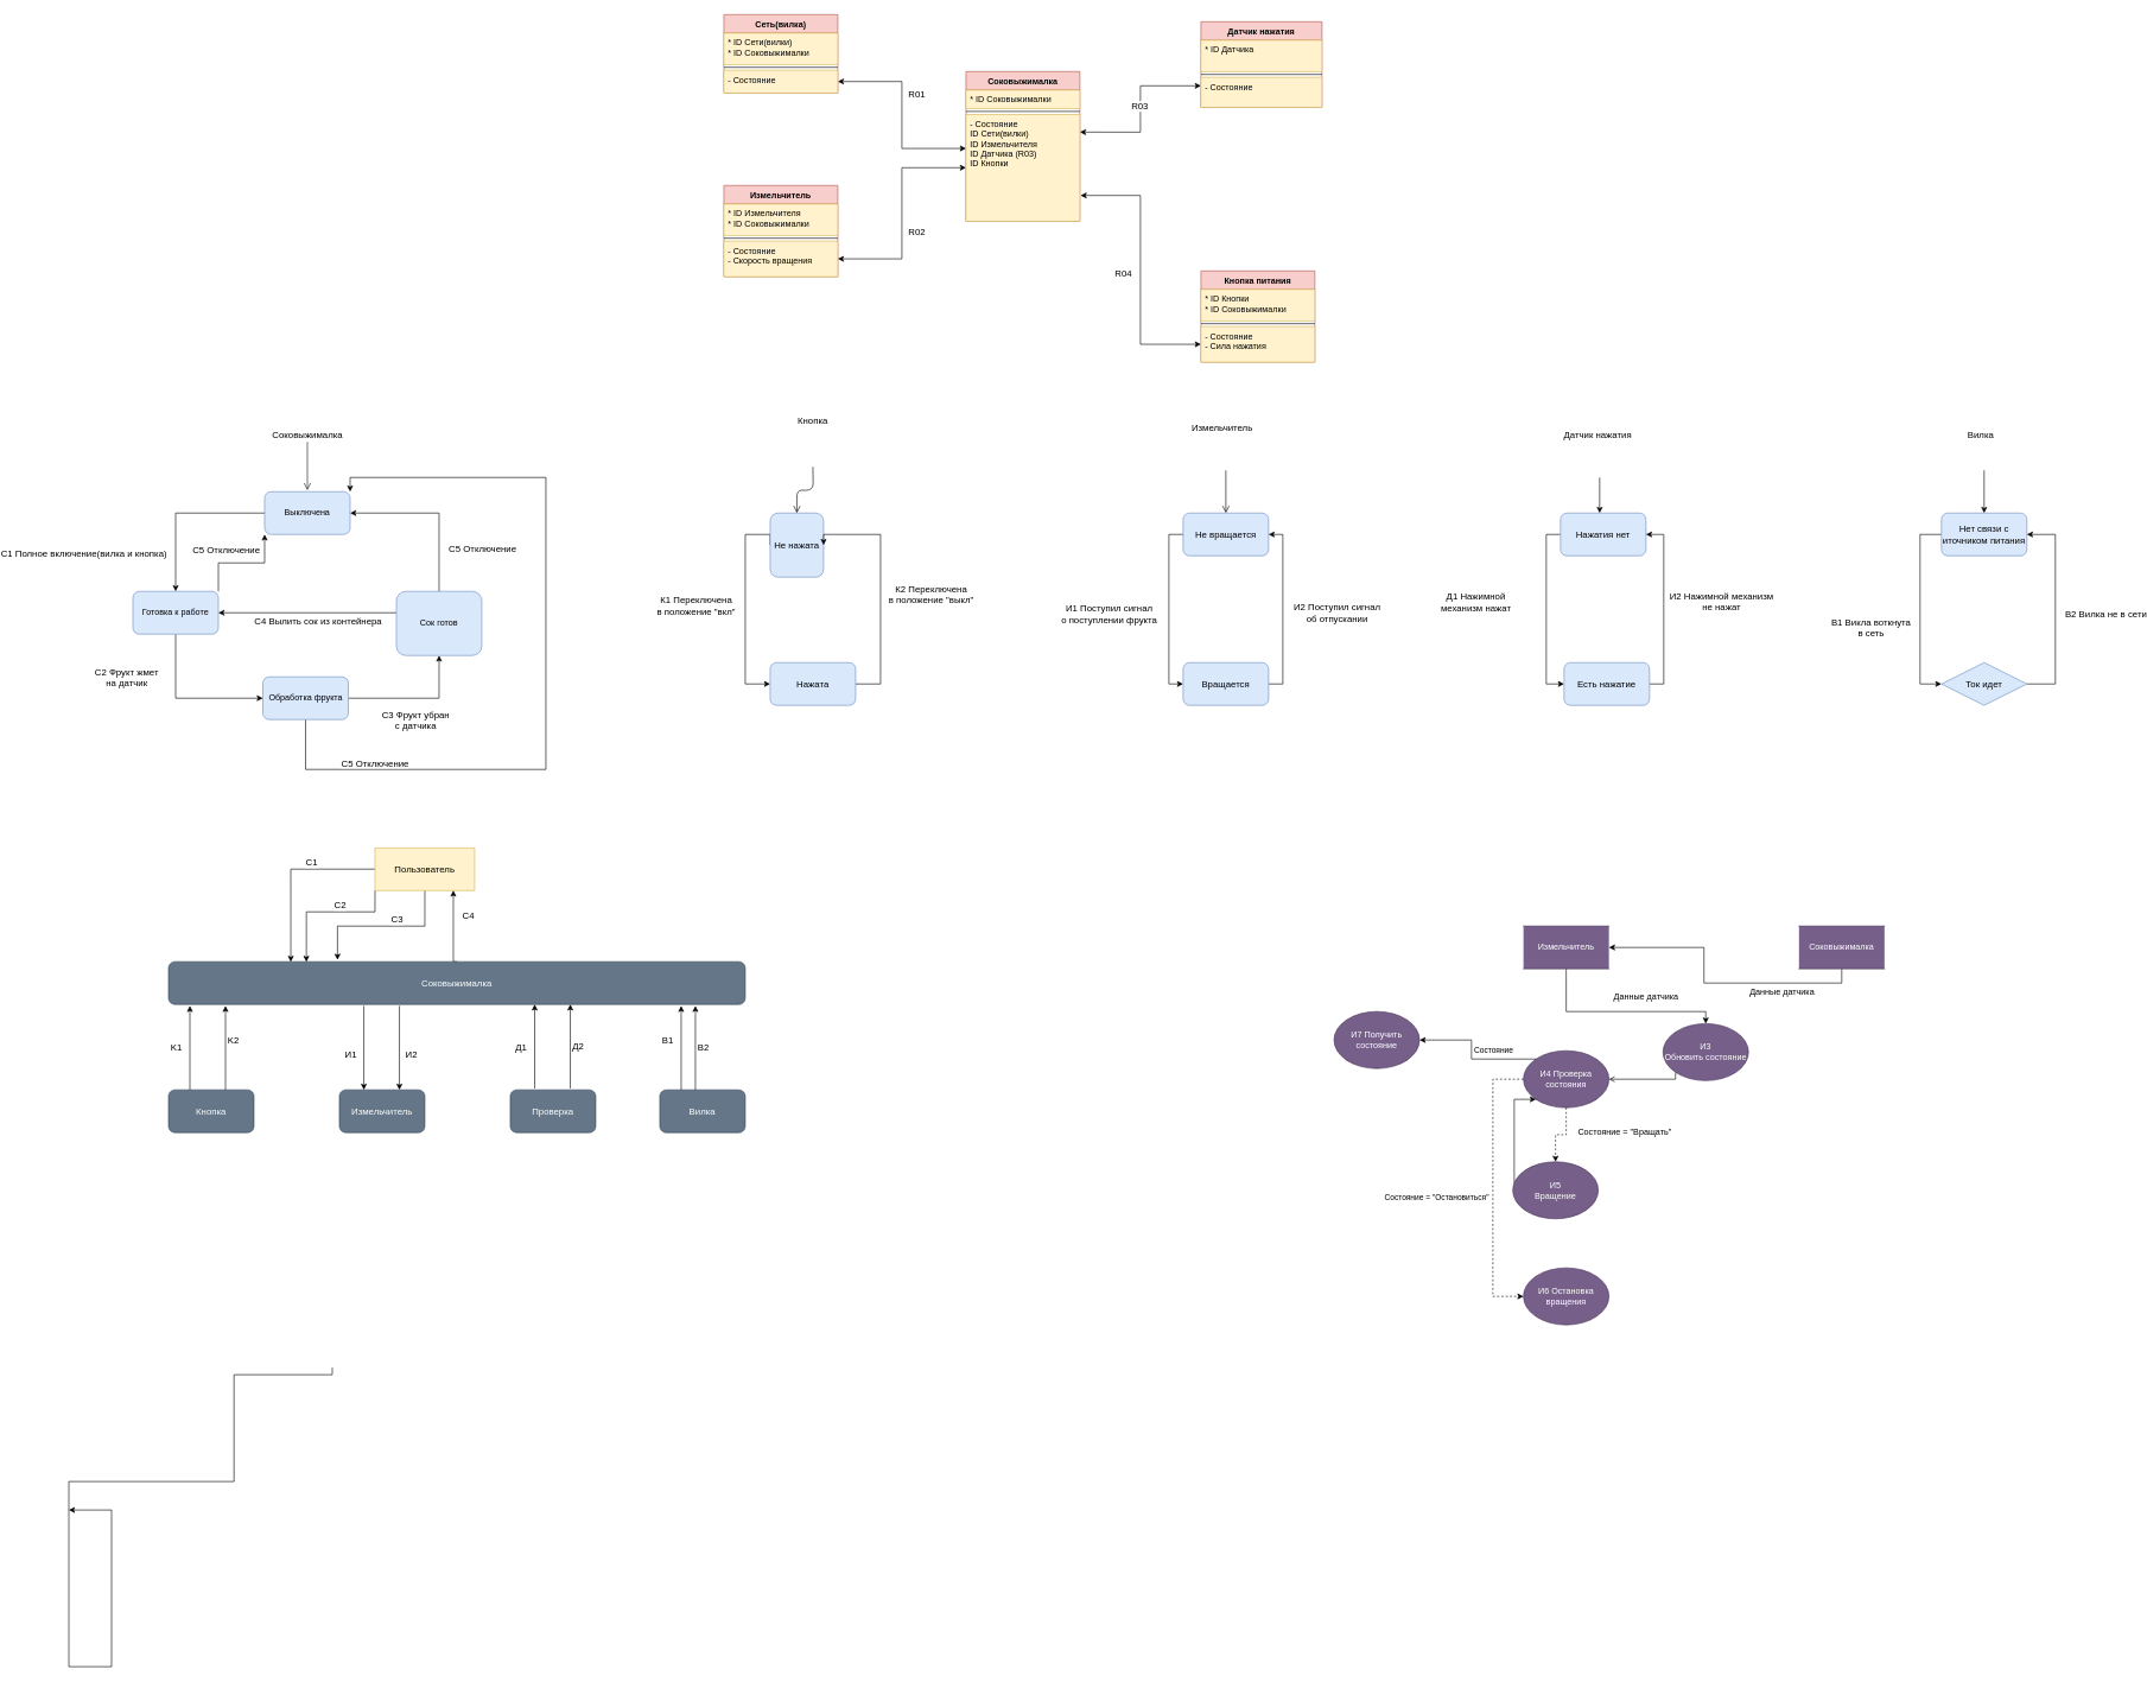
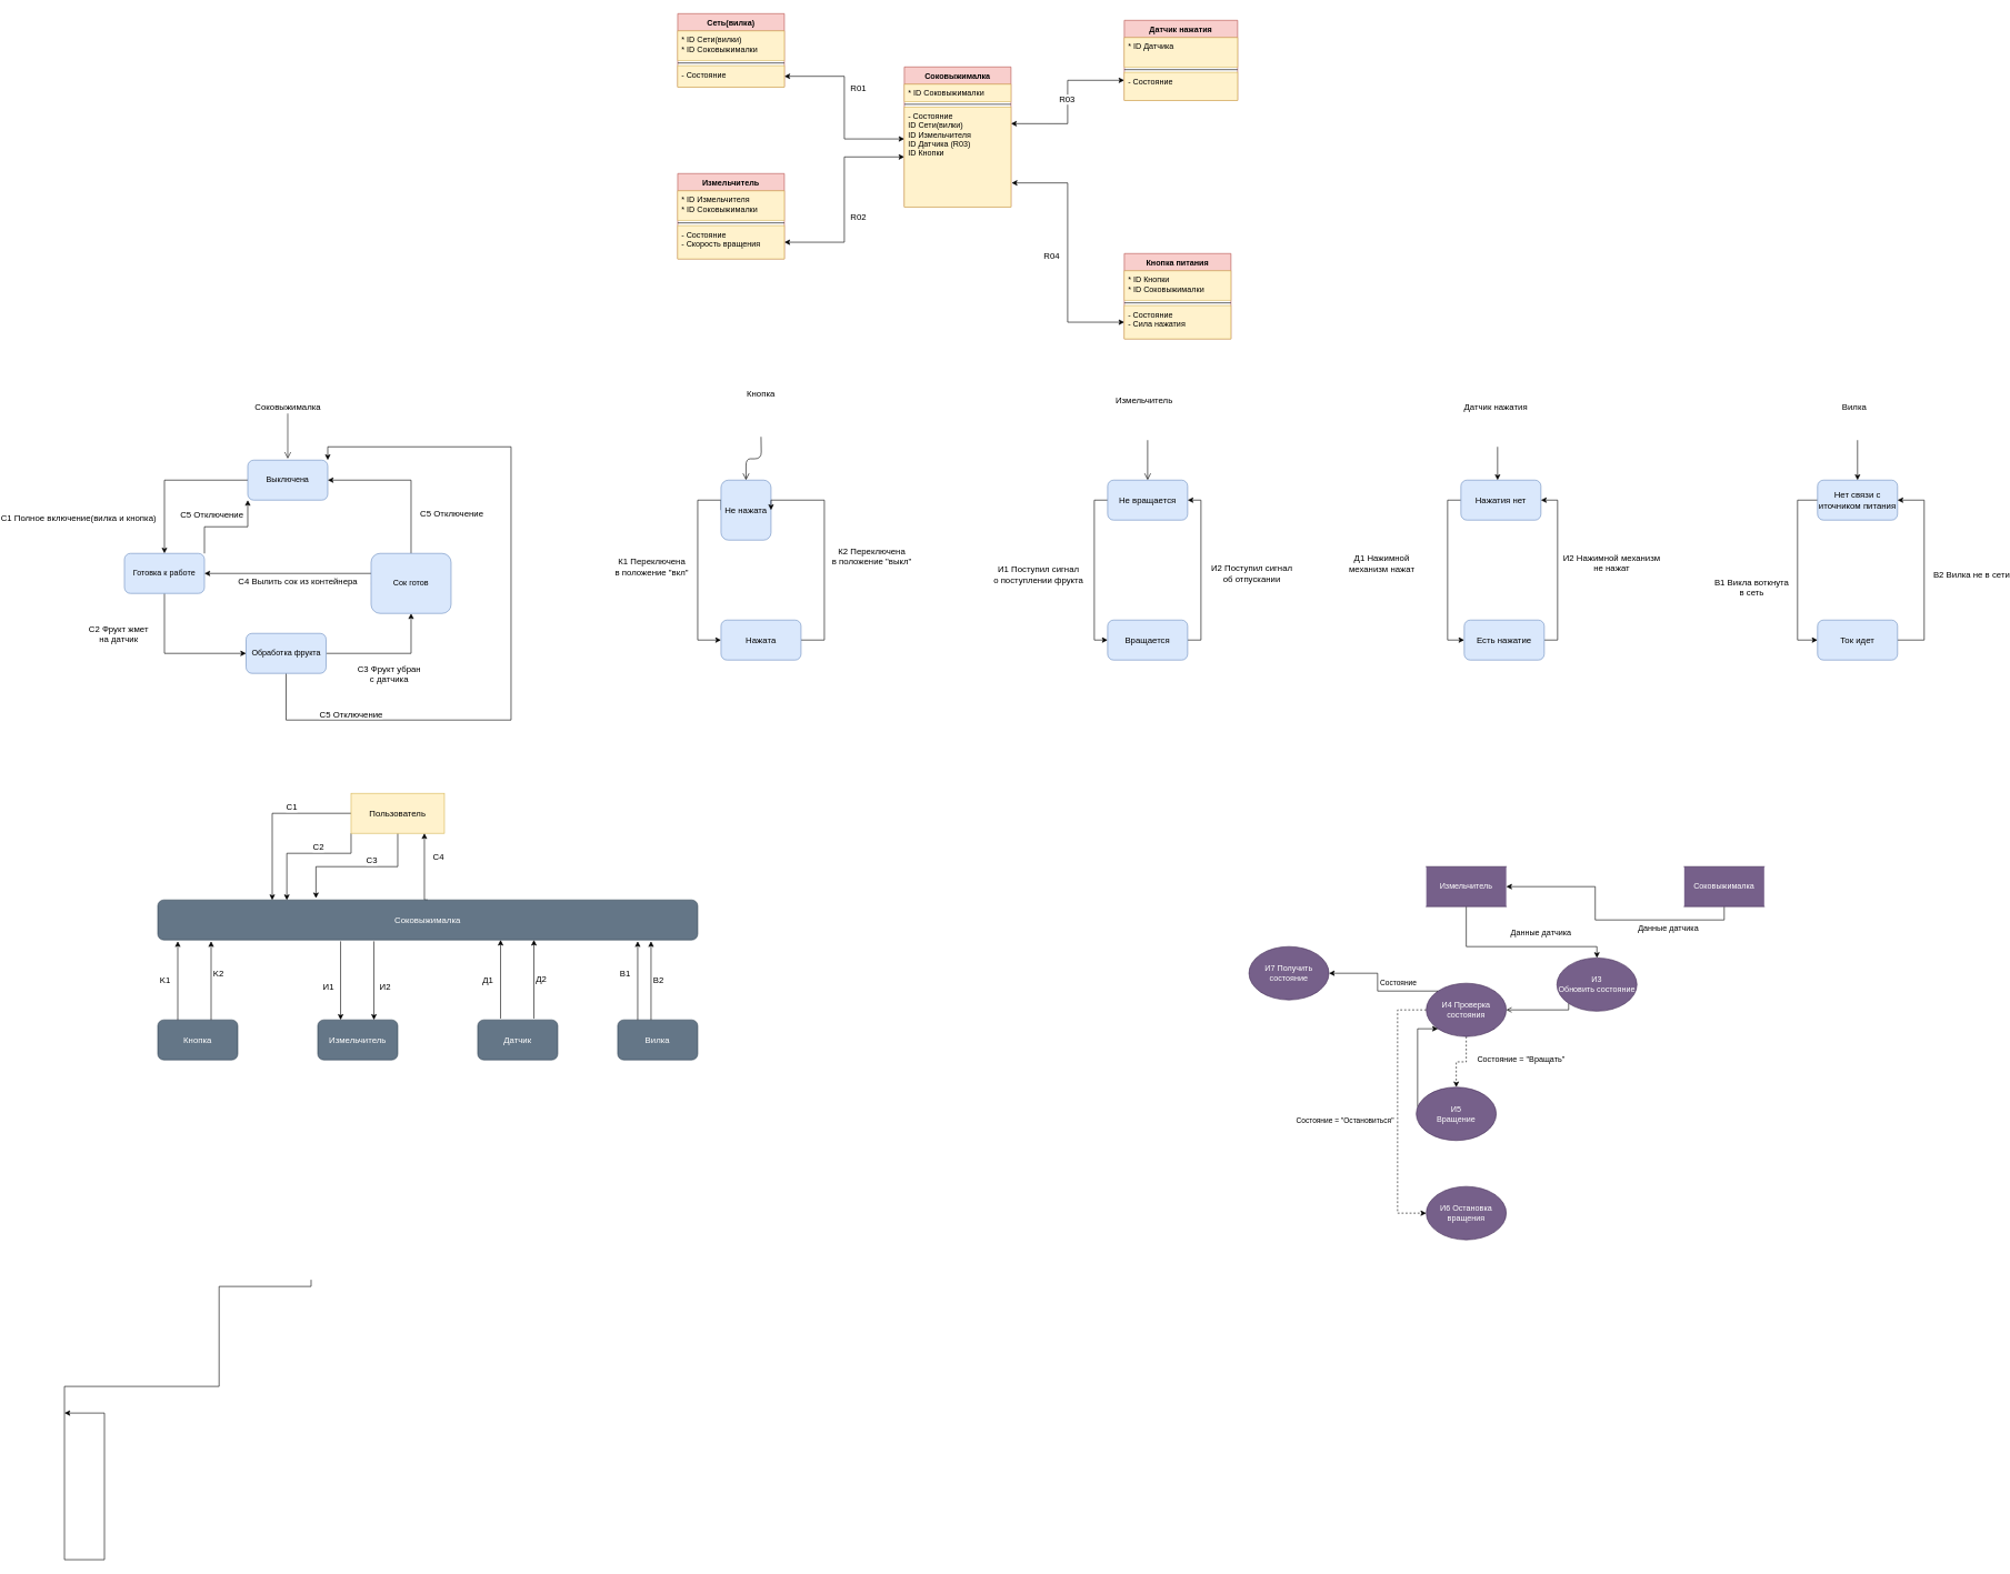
- <mxCell id="47" value="Ток идет" style="rhombus;whiteSpace=wrap;html=1;fontSize=13;fillColor=#dae8fc;strokeColor=#6c8ebf;" parent="1" vertex="1"><mxGeometry x="2650" y="930" width="120" height="60" as="geometry" /></mxCell>
+ <mxCell id="47" value="Ток идет" style="rounded=1;whiteSpace=wrap;html=1;fontSize=13;fillColor=#dae8fc;strokeColor=#6c8ebf;" parent="1" vertex="1"><mxGeometry x="2650" y="930" width="120" height="60" as="geometry" /></mxCell>
- <mxCell id="51" value="Проверка" style="rounded=1;whiteSpace=wrap;html=1;fontSize=13;fillColor=#647687;strokeColor=#314354;fontColor=#ffffff;" parent="1" vertex="1"><mxGeometry x="640" y="1530" width="120" height="60" as="geometry" /></mxCell>
+ <mxCell id="51" value="Датчик" style="rounded=1;whiteSpace=wrap;html=1;fontSize=13;fillColor=#647687;strokeColor=#314354;fontColor=#ffffff;" parent="1" vertex="1"><mxGeometry x="640" y="1530" width="120" height="60" as="geometry" /></mxCell>
